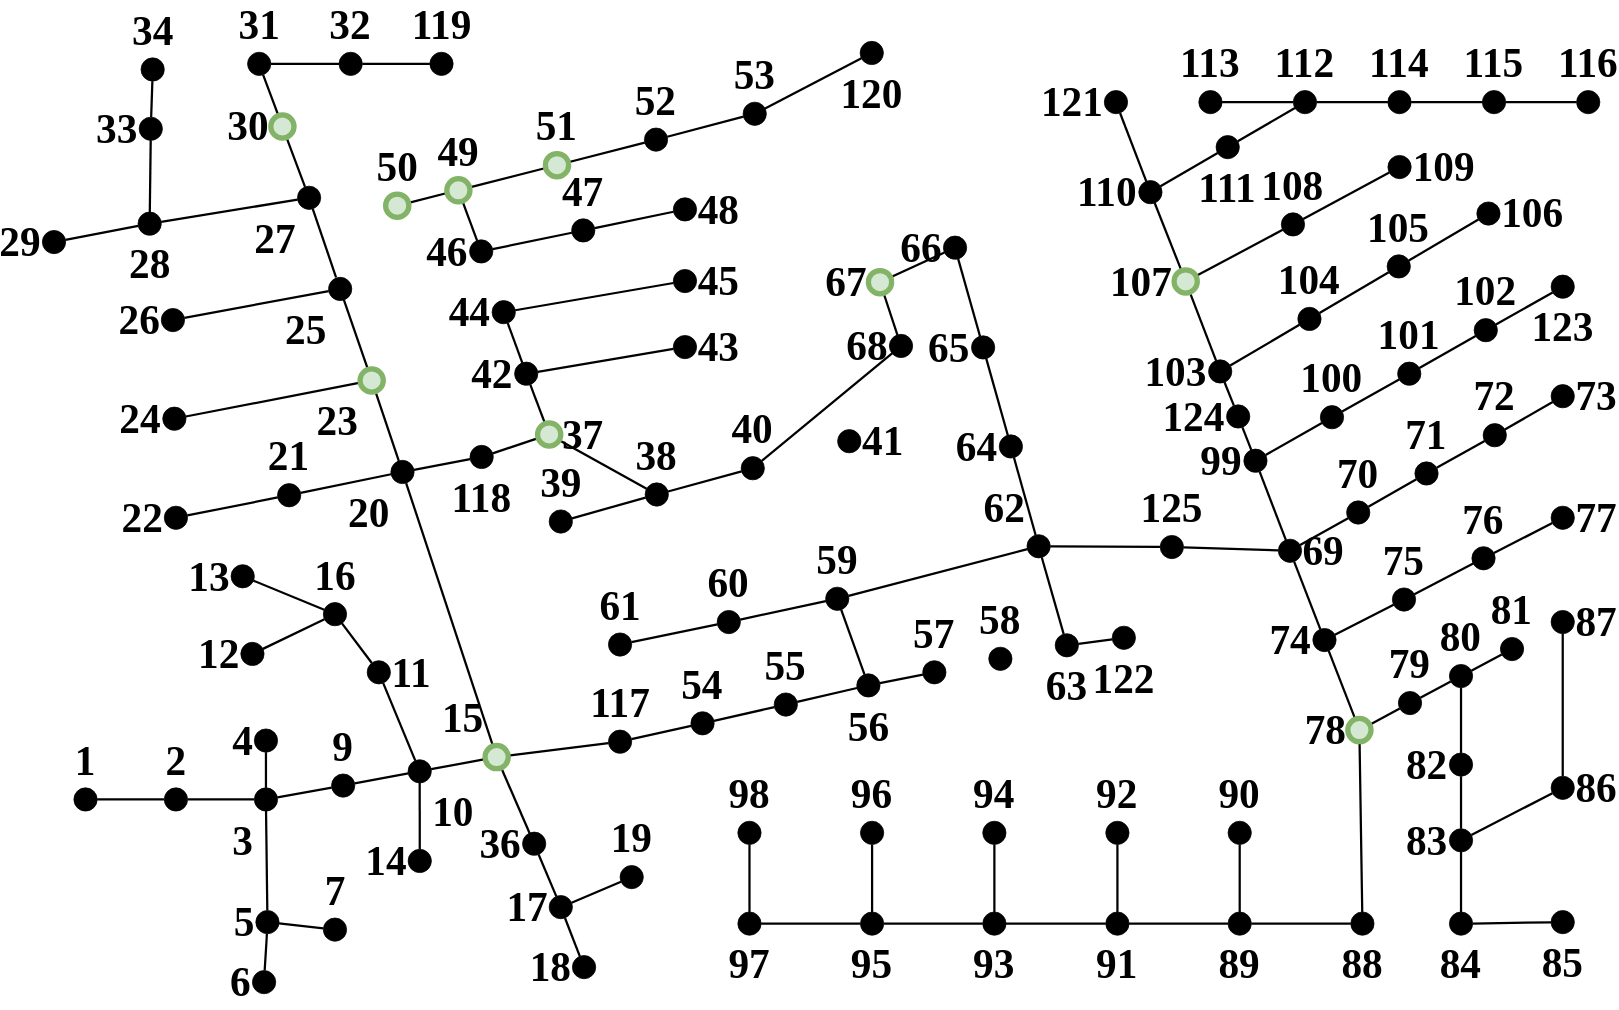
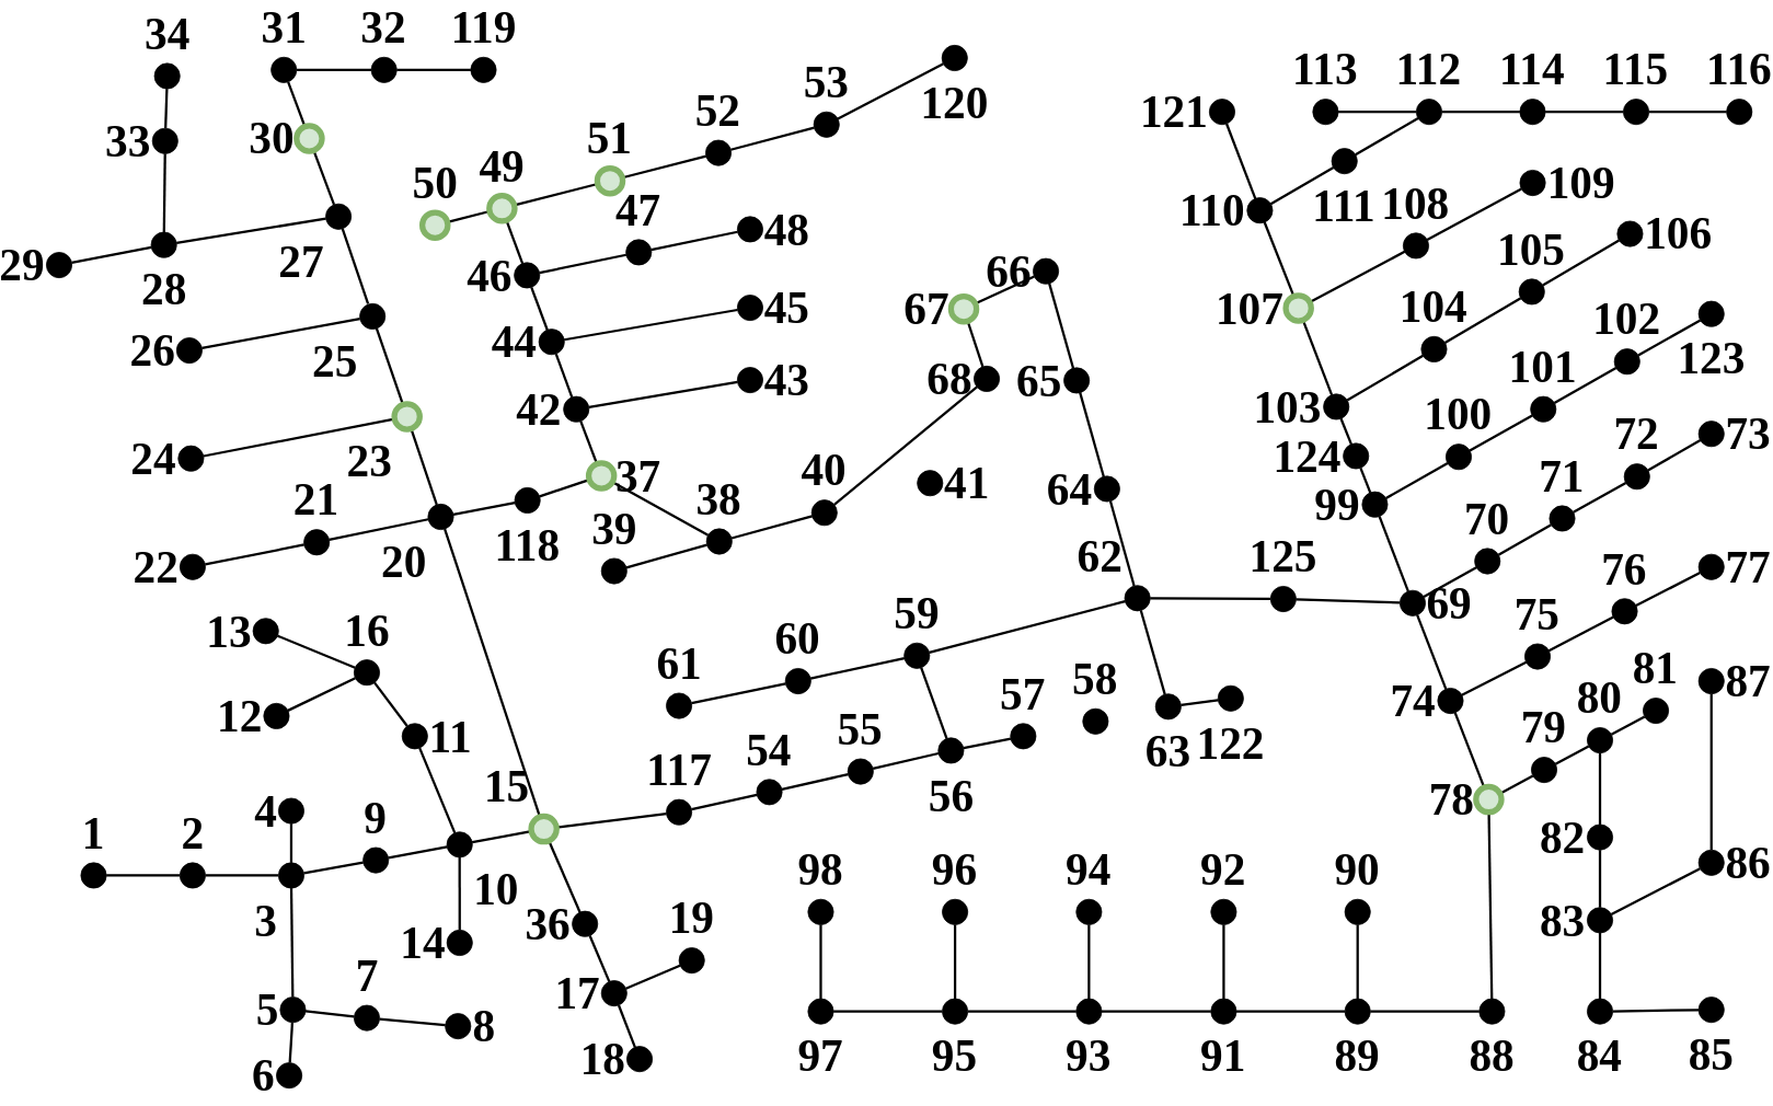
+ <mxCell id="221" value="" style="edgeStyle=none;rounded=0;jumpStyle=none;orthogonalLoop=1;jettySize=auto;html=1;startArrow=none;startFill=0;endArrow=none;endFill=0;strokeColor=#000000;strokeWidth=3;fontSize=55;fontStyle=1;fontFamily=Palatino;" parent="1" source="223" target="227" edge="1"><mxGeometry relative="1" as="geometry" /></mxCell>
+ <mxCell id="192" value="" style="edgeStyle=none;rounded=0;jumpStyle=none;orthogonalLoop=1;jettySize=auto;html=1;startArrow=none;startFill=0;endArrow=none;endFill=0;strokeColor=#000000;strokeWidth=3;fontSize=55;fontStyle=1;fontFamily=Palatino;" parent="1" source="193" target="194" edge="1"><mxGeometry relative="1" as="geometry" /></mxCell>
+ <mxCell id="194" value="8" style="ellipse;whiteSpace=wrap;html=1;aspect=fixed;rounded=1;shadow=0;glass=0;comic=0;strokeColor=#000000;fillColor=#000000;align=left;fontSize=55;labelPosition=right;verticalLabelPosition=middle;verticalAlign=middle;fontStyle=1;fontFamily=Palatino;" parent="1" vertex="1"><mxGeometry x="505.501" y="1199" width="31" height="31" as="geometry" /></mxCell>
